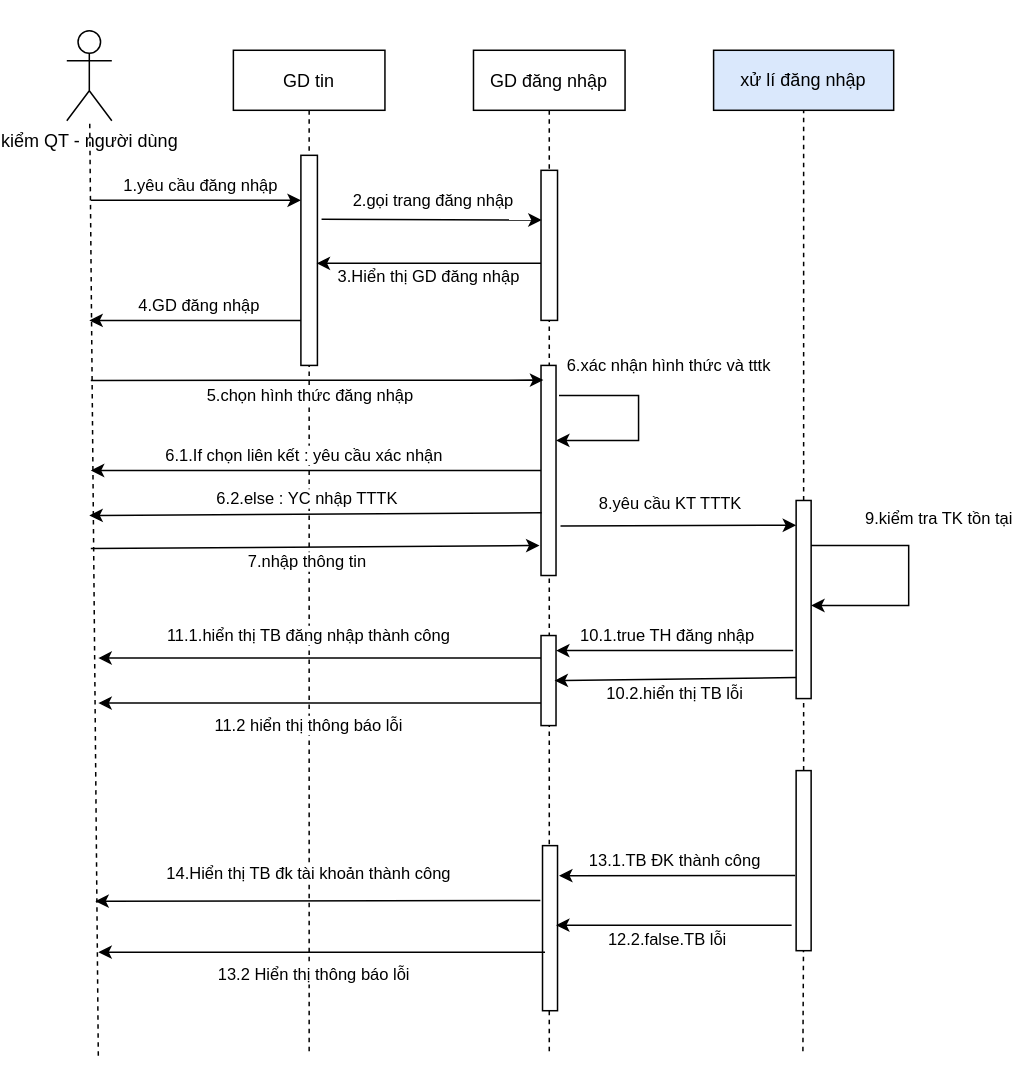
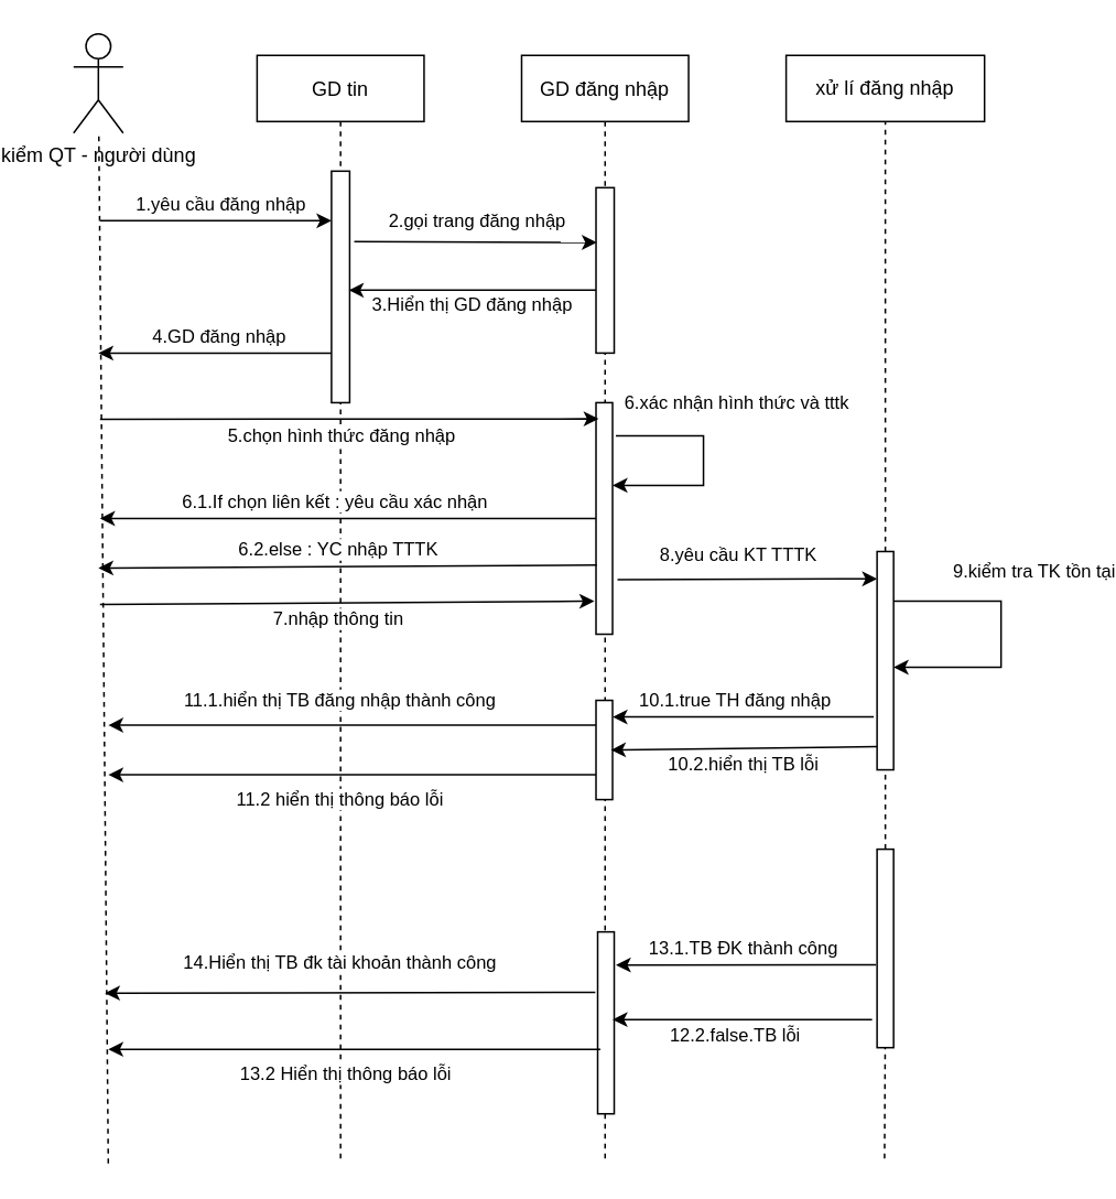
- <mxCell id="11" value="xử lí đăng nhập" style="rounded=0;whiteSpace=wrap;html=1;fillColor=#dae8fc;" parent="1" vertex="1"><mxGeometry x="451" y="33" width="120" height="40" as="geometry" /></mxCell>
+ <mxCell id="11" value="xử lí đăng nhập" style="rounded=0;whiteSpace=wrap;html=1;" parent="1" vertex="1"><mxGeometry x="451" y="33" width="120" height="40" as="geometry" /></mxCell>
